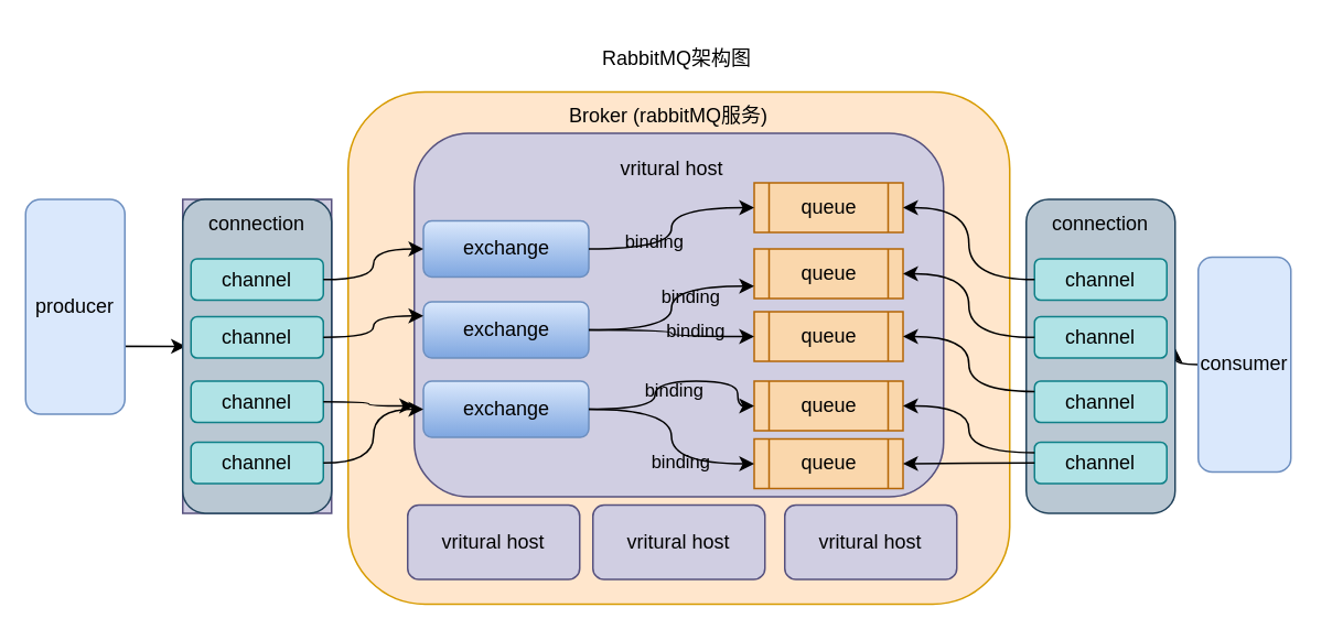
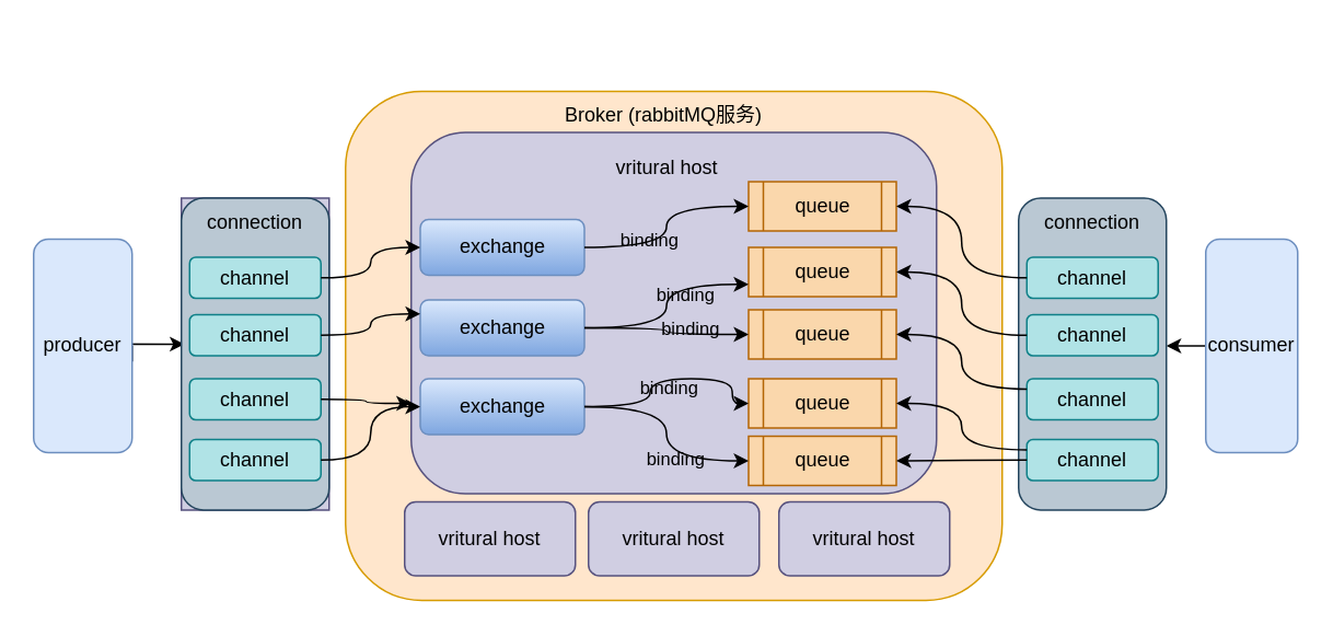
- <mxCell id="2" value="RabbitMQ架构图" style="text;html=1;strokeColor=none;fillColor=none;align=center;verticalAlign=middle;whiteSpace=wrap;rounded=0;" vertex="1" parent="1"><mxGeometry x="354.5" y="20" width="107.5" height="30" as="geometry" /></mxCell>
- <mxCell id="4" value="producer" style="rounded=1;whiteSpace=wrap;html=1;fillColor=#dae8fc;strokeColor=#6c8ebf;" vertex="1" parent="1"><mxGeometry x="15" y="120" width="60" height="130" as="geometry" /></mxCell>
+ <mxCell id="4" value="producer" style="rounded=1;whiteSpace=wrap;html=1;fillColor=#dae8fc;strokeColor=#6c8ebf;" vertex="1" parent="1"><mxGeometry x="20" y="145" width="60" height="130" as="geometry" /></mxCell>
- <mxCell id="6" value="consumer" style="rounded=1;whiteSpace=wrap;html=1;fillColor=#dae8fc;strokeColor=#6c8ebf;" vertex="1" parent="1"><mxGeometry x="724" y="155" width="56" height="130" as="geometry" /></mxCell>
+ <mxCell id="6" value="consumer" style="rounded=1;whiteSpace=wrap;html=1;fillColor=#dae8fc;strokeColor=#6c8ebf;" vertex="1" parent="1"><mxGeometry x="734" y="145" width="56" height="130" as="geometry" /></mxCell>
